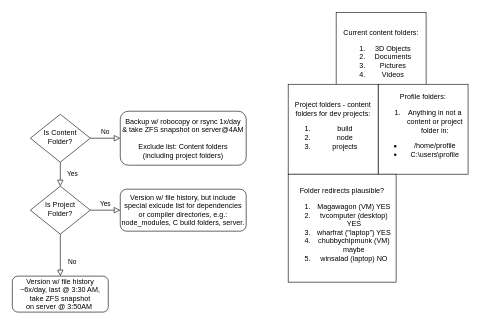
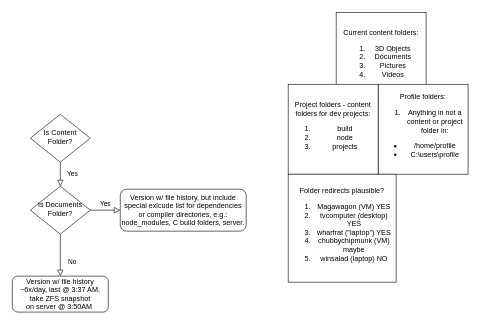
- <mxCell id="3" value="No" style="edgeStyle=orthogonalEdgeStyle;rounded=0;html=1;jettySize=auto;orthogonalLoop=1;fontSize=11;endArrow=block;endFill=0;endSize=8;strokeWidth=1;shadow=0;labelBackgroundColor=none;" parent="1" source="4" target="5" edge="1"><mxGeometry y="10" relative="1" as="geometry"><mxPoint as="offset" /></mxGeometry></mxCell>
- <mxCell id="5" value="Backup w/ robocopy or rsync 1x/day &lt;br&gt;&amp;amp; take ZFS snapshot on server@4AM&lt;br&gt;&lt;br&gt;Exclude list: Content folders&lt;br&gt;(including project folders)" style="rounded=1;whiteSpace=wrap;html=1;fontSize=12;glass=0;strokeWidth=1;shadow=0;" parent="1" vertex="1"><mxGeometry x="200" y="185" width="210" height="90" as="geometry" /></mxCell>
- <mxCell id="8" value="Is Project Folder?" style="rhombus;whiteSpace=wrap;html=1;shadow=0;fontFamily=Helvetica;fontSize=12;align=center;strokeWidth=1;spacing=6;spacingTop=-4;" parent="1" vertex="1"><mxGeometry x="50" y="310" width="100" height="80" as="geometry" /></mxCell>
+ <mxCell id="8" value="Is Documents Folder?" style="rhombus;whiteSpace=wrap;html=1;shadow=0;fontFamily=Helvetica;fontSize=12;align=center;strokeWidth=1;spacing=6;spacingTop=-4;" parent="1" vertex="1"><mxGeometry x="50" y="310" width="100" height="80" as="geometry" /></mxCell>
- <mxCell id="9" value="Version w/ file history ~6x/day, last @ 3:30 AM, take ZFS snapshot &lt;br&gt;on server @ 3:50AM&amp;nbsp;" style="rounded=1;whiteSpace=wrap;html=1;fontSize=12;glass=0;strokeWidth=1;shadow=0;" parent="1" vertex="1"><mxGeometry x="20" y="460" width="160" height="60" as="geometry" /></mxCell>
+ <mxCell id="9" value="Version w/ file history ~6x/day, last @ 3:37 AM, take ZFS snapshot &lt;br&gt;on server @ 3:50AM&amp;nbsp;" style="rounded=1;whiteSpace=wrap;html=1;fontSize=12;glass=0;strokeWidth=1;shadow=0;" parent="1" vertex="1"><mxGeometry x="20" y="460" width="160" height="60" as="geometry" /></mxCell>
